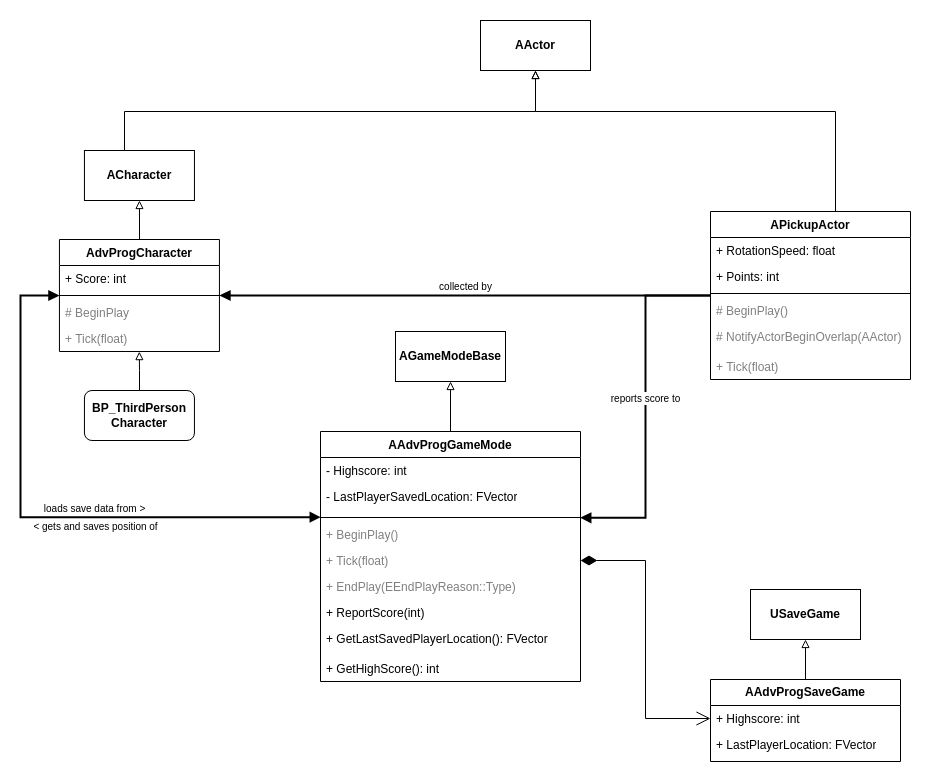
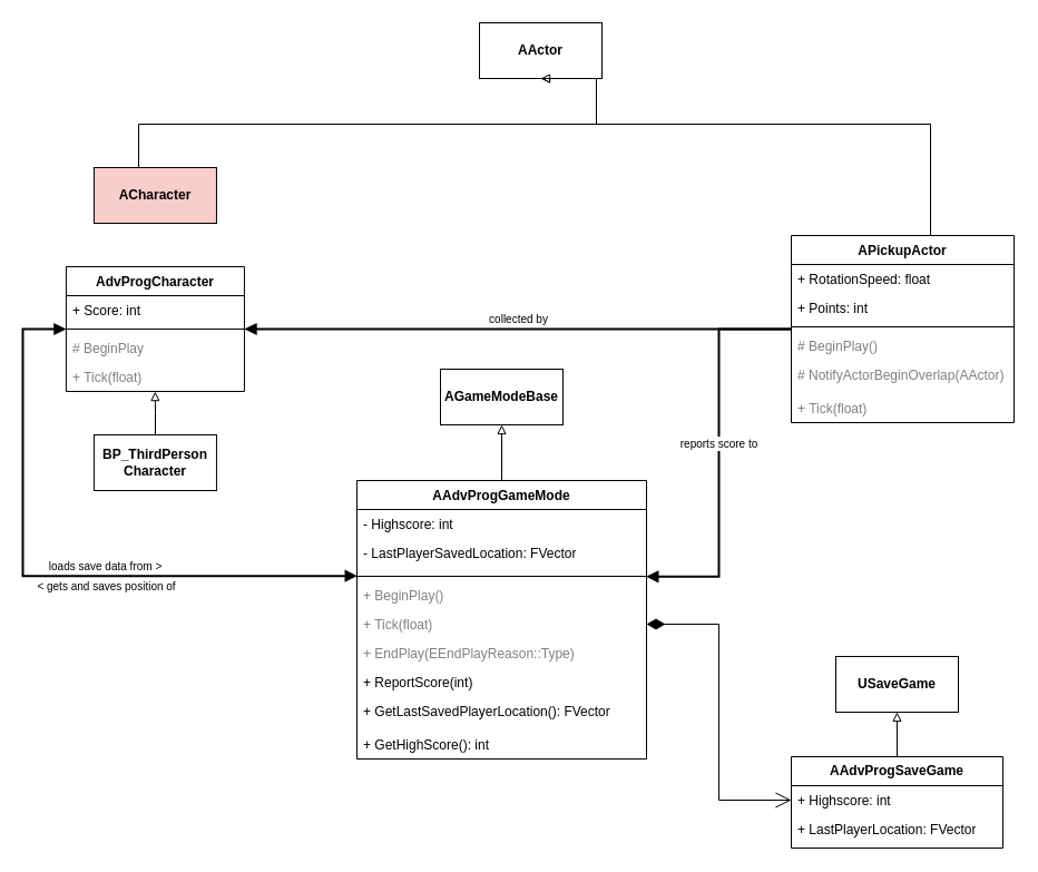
- <mxCell id="24" value="&lt;b&gt;AActor&lt;/b&gt;" style="html=1;whiteSpace=wrap;" parent="1" vertex="1"><mxGeometry x="480" y="20" width="110" height="50" as="geometry" /></mxCell>
+ <mxCell id="24" value="&lt;b&gt;AActor&lt;/b&gt;" style="html=1;whiteSpace=wrap;" parent="1" vertex="1"><mxGeometry x="430" y="20" width="110" height="50" as="geometry" /></mxCell>
- <mxCell id="32" value="&lt;b&gt;ACharacter&lt;/b&gt;" style="html=1;whiteSpace=wrap;" parent="1" vertex="1"><mxGeometry x="83.95" y="150" width="110" height="50" as="geometry" /></mxCell>
+ <mxCell id="32" value="&lt;b&gt;ACharacter&lt;/b&gt;" style="html=1;whiteSpace=wrap;fillColor=#f8cecc;" parent="1" vertex="1"><mxGeometry x="83.95" y="150" width="110" height="50" as="geometry" /></mxCell>
- <mxCell id="25" style="edgeStyle=orthogonalEdgeStyle;rounded=0;orthogonalLoop=1;jettySize=auto;html=1;entryX=0.5;entryY=1;entryDx=0;entryDy=0;endArrow=block;endFill=0;" parent="1" source="26" target="32" edge="1"><mxGeometry relative="1" as="geometry" /></mxCell>
- <mxCell id="33" value="&lt;b&gt;BP_ThirdPerson&lt;/b&gt;&lt;div&gt;&lt;b&gt;Character&lt;/b&gt;&lt;/div&gt;" style="html=1;whiteSpace=wrap;rounded=1;" parent="1" vertex="1"><mxGeometry x="83.95" y="390" width="110" height="50" as="geometry" /></mxCell>
+ <mxCell id="33" value="&lt;b&gt;BP_ThirdPerson&lt;/b&gt;&lt;div&gt;&lt;b&gt;Character&lt;/b&gt;&lt;/div&gt;" style="html=1;whiteSpace=wrap;" parent="1" vertex="1"><mxGeometry x="83.95" y="390" width="110" height="50" as="geometry" /></mxCell>
